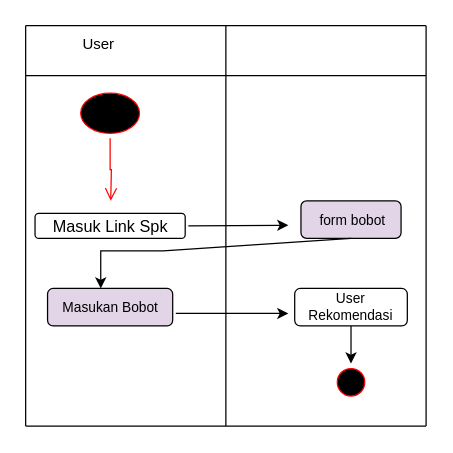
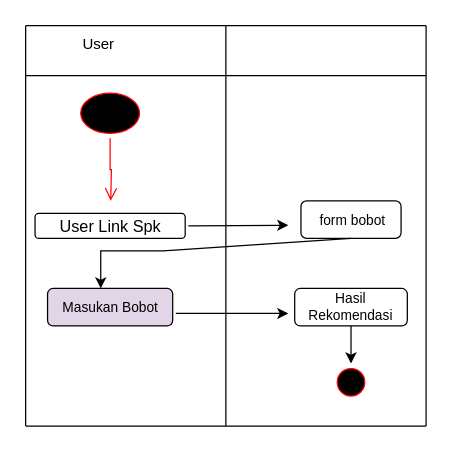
- <mxCell id="12" value="&lt;font style=&quot;font-size: 11px&quot;&gt;&amp;nbsp;form bobot&lt;/font&gt;" style="rounded=1;whiteSpace=wrap;html=1;fontSize=13;fillColor=#e1d5e7;" vertex="1" parent="1"><mxGeometry x="240" y="160" width="80" height="30" as="geometry" /></mxCell>
+ <mxCell id="12" value="&lt;font style=&quot;font-size: 11px&quot;&gt;&amp;nbsp;form bobot&lt;/font&gt;" style="rounded=1;whiteSpace=wrap;html=1;fontSize=13;" vertex="1" parent="1"><mxGeometry x="240" y="160" width="80" height="30" as="geometry" /></mxCell>
- <mxCell id="10" value="Masuk Link Spk" style="rounded=1;whiteSpace=wrap;html=1;fontSize=13;" vertex="1" parent="1"><mxGeometry x="27.5" y="170" width="120" height="20" as="geometry" /></mxCell>
+ <mxCell id="10" value="User Link Spk" style="rounded=1;whiteSpace=wrap;html=1;fontSize=13;" vertex="1" parent="1"><mxGeometry x="27.5" y="170" width="120" height="20" as="geometry" /></mxCell>
- <mxCell id="15" value="User Rekomendasi" style="rounded=1;whiteSpace=wrap;html=1;fontSize=11;" vertex="1" parent="1"><mxGeometry x="235" y="230" width="90" height="30" as="geometry" /></mxCell>
+ <mxCell id="15" value="Hasil Rekomendasi" style="rounded=1;whiteSpace=wrap;html=1;fontSize=11;" vertex="1" parent="1"><mxGeometry x="235" y="230" width="90" height="30" as="geometry" /></mxCell>
